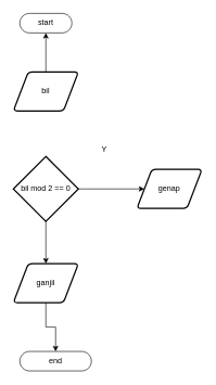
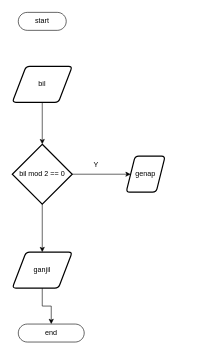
- <mxCell id="3" value="" style="edgeStyle=orthogonalEdgeStyle;rounded=0;orthogonalLoop=1;jettySize=auto;html=1;" edge="1" parent="1" source="4" target="2"><mxGeometry relative="1" as="geometry" /></mxCell>
+ <mxCell id="3" value="" style="edgeStyle=orthogonalEdgeStyle;rounded=0;orthogonalLoop=1;jettySize=auto;html=1;" edge="1" parent="1" source="4" target="7"><mxGeometry relative="1" as="geometry" /></mxCell>
- <mxCell id="9" value="Y" style="text;strokeColor=none;align=center;fillColor=none;html=1;verticalAlign=middle;whiteSpace=wrap;rounded=0;" vertex="1" parent="1"><mxGeometry x="130" y="215" width="60" height="30" as="geometry" /></mxCell>
+ <mxCell id="9" value="Y" style="text;strokeColor=none;align=center;fillColor=none;html=1;verticalAlign=middle;whiteSpace=wrap;rounded=0;" vertex="1" parent="1"><mxGeometry x="130" y="260" width="60" height="30" as="geometry" /></mxCell>
- <mxCell id="8" value="genap" style="shape=parallelogram;html=1;strokeWidth=2;perimeter=parallelogramPerimeter;whiteSpace=wrap;rounded=1;arcSize=12;size=0.23;" vertex="1" parent="1"><mxGeometry x="210" y="260" width="100" height="60" as="geometry" /></mxCell>
+ <mxCell id="8" value="genap" style="shape=parallelogram;html=1;strokeWidth=2;perimeter=parallelogramPerimeter;whiteSpace=wrap;rounded=1;arcSize=12;size=0.23;" vertex="1" parent="1"><mxGeometry x="210" y="260" width="65" height="60" as="geometry" /></mxCell>
- <mxCell id="11" value="ganjil" style="shape=parallelogram;html=1;strokeWidth=2;perimeter=parallelogramPerimeter;whiteSpace=wrap;rounded=1;arcSize=12;size=0.23;" vertex="1" parent="1"><mxGeometry x="20" y="405" width="100" height="60" as="geometry" /></mxCell>
+ <mxCell id="11" value="ganjil" style="shape=parallelogram;html=1;strokeWidth=2;perimeter=parallelogramPerimeter;whiteSpace=wrap;rounded=1;arcSize=12;size=0.23;" vertex="1" parent="1"><mxGeometry x="20" y="420" width="100" height="60" as="geometry" /></mxCell>
